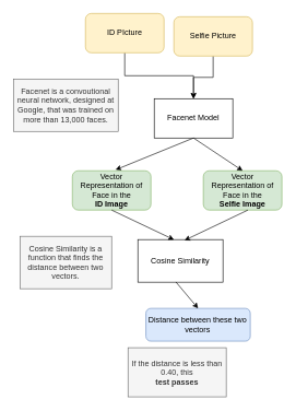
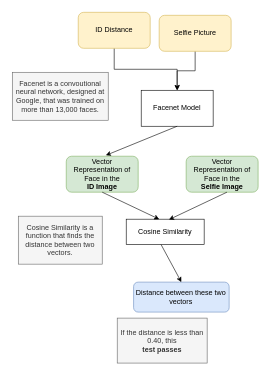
- <mxCell id="3" value="ID PIcture" style="rounded=1;whiteSpace=wrap;html=1;fillColor=#fff2cc;strokeColor=#d6b656;" parent="1" vertex="1"><mxGeometry x="130" y="20" width="120" height="60" as="geometry" /></mxCell>
+ <mxCell id="3" value="ID Distance" style="rounded=1;whiteSpace=wrap;html=1;fillColor=#fff2cc;strokeColor=#d6b656;" parent="1" vertex="1"><mxGeometry x="130" y="20" width="120" height="60" as="geometry" /></mxCell>
- <mxCell id="14" value="" style="endArrow=classic;html=1;exitX=0.5;exitY=1;exitDx=0;exitDy=0;entryX=0.5;entryY=0;entryDx=0;entryDy=0;" parent="1" source="6" target="9" edge="1"><mxGeometry width="50" height="50" relative="1" as="geometry"><mxPoint x="340" y="290" as="sourcePoint" /><mxPoint x="390" y="240" as="targetPoint" /></mxGeometry></mxCell>
- <mxCell id="10" value="Cosine Similarity" style="rounded=0;whiteSpace=wrap;html=1;" parent="1" vertex="1"><mxGeometry x="210" y="365" width="130" height="65" as="geometry" /></mxCell>
+ <mxCell id="10" value="Cosine Similarity" style="rounded=0;whiteSpace=wrap;html=1;" parent="1" vertex="1"><mxGeometry x="210" y="365" width="130" height="42.5" as="geometry" /></mxCell>
